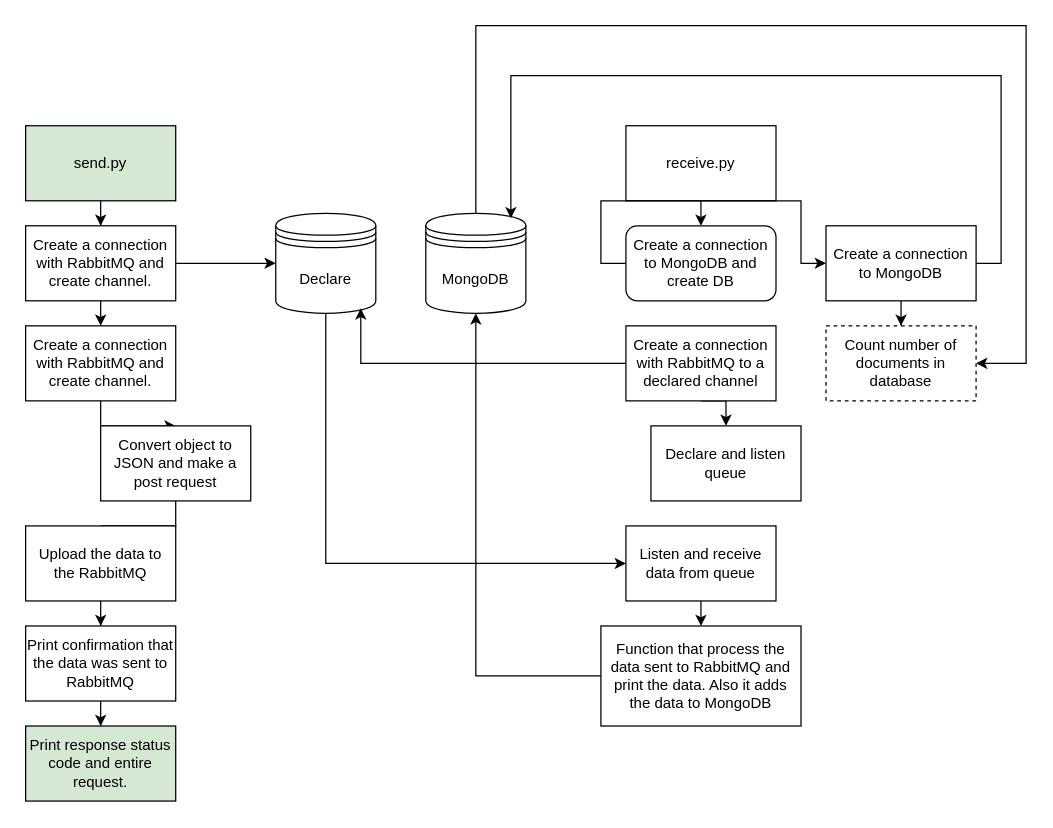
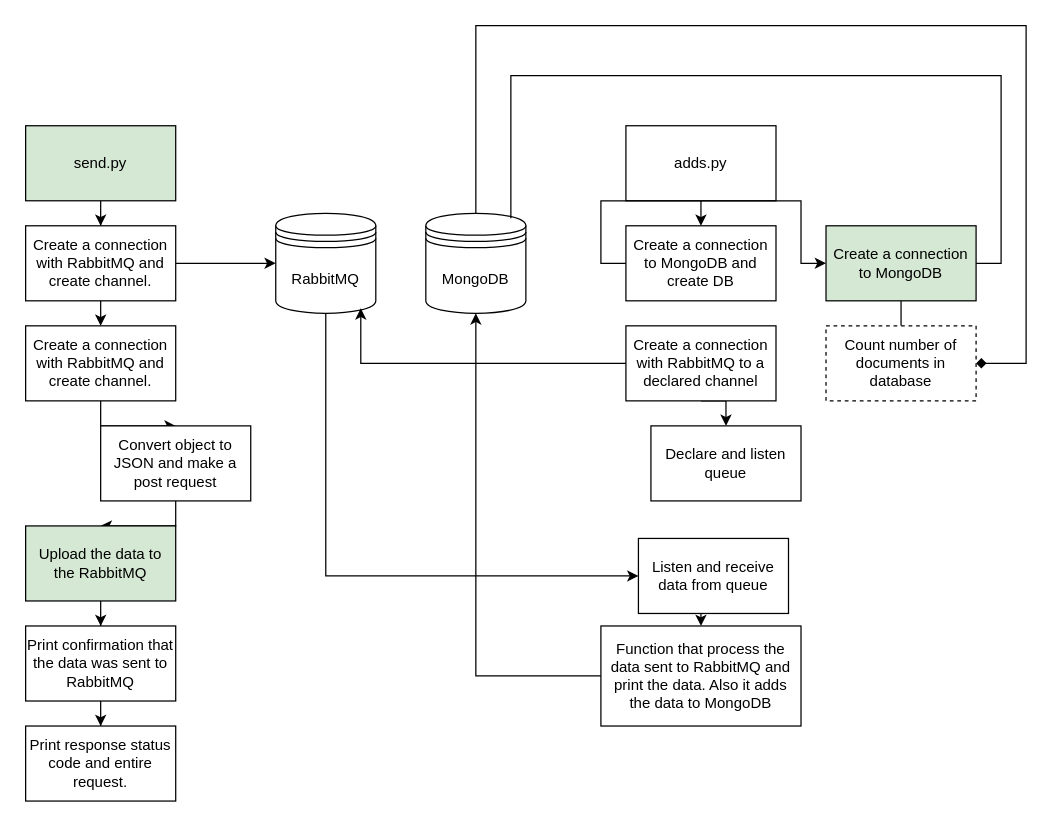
- <mxCell id="21" value="receive.py" style="rounded=0;whiteSpace=wrap;html=1;" vertex="1" parent="1"><mxGeometry x="500" y="100" width="120" height="60" as="geometry" /></mxCell>
+ <mxCell id="21" value="adds.py" style="rounded=0;whiteSpace=wrap;html=1;" vertex="1" parent="1"><mxGeometry x="500" y="100" width="120" height="60" as="geometry" /></mxCell>
- <mxCell id="33" style="edgeStyle=orthogonalEdgeStyle;rounded=0;orthogonalLoop=1;jettySize=auto;html=1;exitX=1;exitY=0.5;exitDx=0;exitDy=0;entryX=0.85;entryY=0.05;entryDx=0;entryDy=0;entryPerimeter=0;" edge="1" parent="1" source="35" target="5"><mxGeometry relative="1" as="geometry"><Array as="points"><mxPoint x="800" y="210" /><mxPoint x="800" y="60" /><mxPoint x="408" y="60" /></Array></mxGeometry></mxCell>
+ <mxCell id="33" style="edgeStyle=orthogonalEdgeStyle;rounded=0;orthogonalLoop=1;jettySize=auto;html=1;exitX=1;exitY=0.5;exitDx=0;exitDy=0;entryX=0.85;entryY=0.05;entryDx=0;entryDy=0;entryPerimeter=0;endArrow=none;" edge="1" parent="1" source="35" target="5"><mxGeometry relative="1" as="geometry"><Array as="points"><mxPoint x="800" y="210" /><mxPoint x="800" y="60" /><mxPoint x="408" y="60" /></Array></mxGeometry></mxCell>
- <mxCell id="23" value="Create a connection to MongoDB and create DB" style="whiteSpace=wrap;html=1;rounded=1;" vertex="1" parent="1"><mxGeometry x="500" y="180" width="120" height="60" as="geometry" /></mxCell>
+ <mxCell id="23" value="Create a connection to MongoDB and create DB" style="rounded=0;whiteSpace=wrap;html=1;" vertex="1" parent="1"><mxGeometry x="500" y="180" width="120" height="60" as="geometry" /></mxCell>
- <mxCell id="35" value="Create a connection to MongoDB" style="rounded=0;whiteSpace=wrap;html=1;" vertex="1" parent="1"><mxGeometry x="660" y="180" width="120" height="60" as="geometry" /></mxCell>
+ <mxCell id="35" value="Create a connection to MongoDB" style="rounded=0;whiteSpace=wrap;html=1;fillColor=#d5e8d4;" vertex="1" parent="1"><mxGeometry x="660" y="180" width="120" height="60" as="geometry" /></mxCell>
- <mxCell id="3" value="Declare" style="shape=datastore;whiteSpace=wrap;html=1;" vertex="1" parent="1"><mxGeometry x="220" y="170" width="80" height="80" as="geometry" /></mxCell>
+ <mxCell id="3" value="RabbitMQ" style="shape=datastore;whiteSpace=wrap;html=1;" vertex="1" parent="1"><mxGeometry x="220" y="170" width="80" height="80" as="geometry" /></mxCell>
- <mxCell id="34" style="edgeStyle=orthogonalEdgeStyle;rounded=0;orthogonalLoop=1;jettySize=auto;html=1;exitX=0.5;exitY=1;exitDx=0;exitDy=0;" edge="1" parent="1" source="35" target="36"><mxGeometry relative="1" as="geometry" /></mxCell>
+ <mxCell id="34" style="edgeStyle=orthogonalEdgeStyle;rounded=0;orthogonalLoop=1;jettySize=auto;html=1;exitX=0.5;exitY=1;exitDx=0;exitDy=0;endArrow=none;" edge="1" parent="1" source="35" target="36"><mxGeometry relative="1" as="geometry" /></mxCell>
- <mxCell id="4" style="edgeStyle=orthogonalEdgeStyle;rounded=0;orthogonalLoop=1;jettySize=auto;html=1;exitX=0.5;exitY=0;exitDx=0;exitDy=0;entryX=1;entryY=0.5;entryDx=0;entryDy=0;" edge="1" parent="1" source="5" target="36"><mxGeometry relative="1" as="geometry"><Array as="points"><mxPoint x="380" y="20" /><mxPoint x="820" y="20" /><mxPoint x="820" y="290" /></Array></mxGeometry></mxCell>
+ <mxCell id="4" style="edgeStyle=orthogonalEdgeStyle;rounded=0;orthogonalLoop=1;jettySize=auto;html=1;exitX=0.5;exitY=0;exitDx=0;exitDy=0;entryX=1;entryY=0.5;entryDx=0;entryDy=0;endArrow=diamond;" edge="1" parent="1" source="5" target="36"><mxGeometry relative="1" as="geometry"><Array as="points"><mxPoint x="380" y="20" /><mxPoint x="820" y="20" /><mxPoint x="820" y="290" /></Array></mxGeometry></mxCell>
- <mxCell id="13" style="edgeStyle=orthogonalEdgeStyle;rounded=0;orthogonalLoop=1;jettySize=auto;html=1;exitX=0.5;exitY=1;exitDx=0;exitDy=0;entryX=0.5;entryY=0;entryDx=0;entryDy=0;endArrow=none;" edge="1" parent="1" source="14" target="16"><mxGeometry relative="1" as="geometry" /></mxCell>
+ <mxCell id="13" style="edgeStyle=orthogonalEdgeStyle;rounded=0;orthogonalLoop=1;jettySize=auto;html=1;exitX=0.5;exitY=1;exitDx=0;exitDy=0;entryX=0.5;entryY=0;entryDx=0;entryDy=0;" edge="1" parent="1" source="14" target="16"><mxGeometry relative="1" as="geometry" /></mxCell>
- <mxCell id="16" value="Upload the data to the RabbitMQ" style="rounded=0;whiteSpace=wrap;html=1;" vertex="1" parent="1"><mxGeometry x="20" y="420" width="120" height="60" as="geometry" /></mxCell>
+ <mxCell id="16" value="Upload the data to the RabbitMQ" style="rounded=0;whiteSpace=wrap;html=1;fillColor=#d5e8d4;" vertex="1" parent="1"><mxGeometry x="20" y="420" width="120" height="60" as="geometry" /></mxCell>
- <mxCell id="32" value="Listen and receive data from queue" style="rounded=0;whiteSpace=wrap;html=1;" vertex="1" parent="1"><mxGeometry x="500" y="420" width="120" height="60" as="geometry" /></mxCell>
+ <mxCell id="32" value="Listen and receive data from queue" style="rounded=0;whiteSpace=wrap;html=1;" vertex="1" parent="1"><mxGeometry x="510" y="430" width="120" height="60" as="geometry" /></mxCell>
- <mxCell id="19" value="Print response status code and entire request." style="rounded=0;whiteSpace=wrap;html=1;fillColor=#d5e8d4;" vertex="1" parent="1"><mxGeometry x="20" y="580" width="120" height="60" as="geometry" /></mxCell>
+ <mxCell id="19" value="Print response status code and entire request." style="rounded=0;whiteSpace=wrap;html=1;" vertex="1" parent="1"><mxGeometry x="20" y="580" width="120" height="60" as="geometry" /></mxCell>
